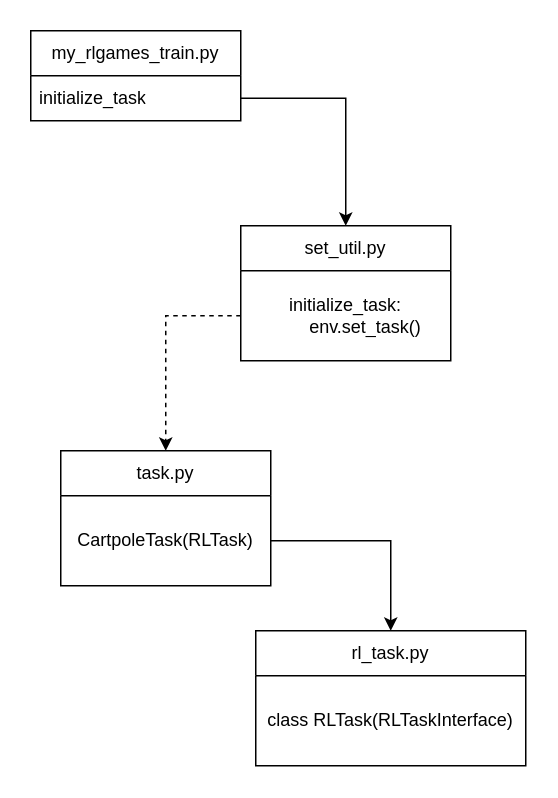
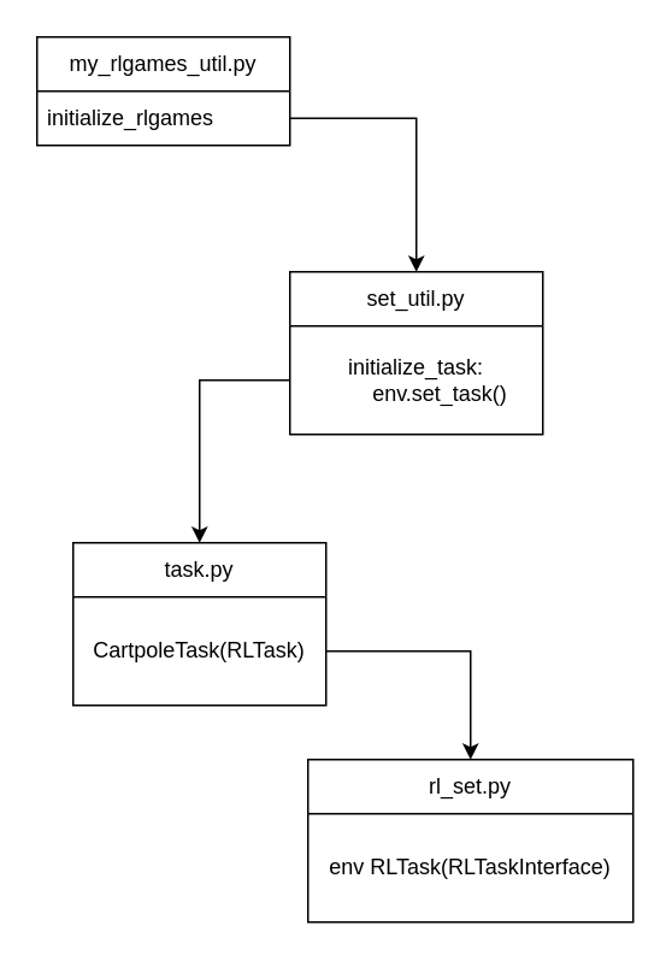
- <mxCell id="2" value="my_rlgames_train.py" style="swimlane;fontStyle=0;childLayout=stackLayout;horizontal=1;startSize=30;horizontalStack=0;resizeParent=1;resizeParentMax=0;resizeLast=0;collapsible=1;marginBottom=0;whiteSpace=wrap;html=1;" vertex="1" parent="1"><mxGeometry x="20" y="20" width="140" height="60" as="geometry" /></mxCell>
+ <mxCell id="2" value="my_rlgames_util.py" style="swimlane;fontStyle=0;childLayout=stackLayout;horizontal=1;startSize=30;horizontalStack=0;resizeParent=1;resizeParentMax=0;resizeLast=0;collapsible=1;marginBottom=0;whiteSpace=wrap;html=1;" vertex="1" parent="1"><mxGeometry x="20" y="20" width="140" height="60" as="geometry" /></mxCell>
- <mxCell id="3" value="initialize_task" style="text;strokeColor=none;fillColor=none;align=left;verticalAlign=middle;spacingLeft=4;spacingRight=4;overflow=hidden;points=[[0,0.5],[1,0.5]];portConstraint=eastwest;rotatable=0;whiteSpace=wrap;html=1;" vertex="1" parent="2"><mxGeometry y="30" width="140" height="30" as="geometry" /></mxCell>
+ <mxCell id="3" value="initialize_rlgames" style="text;strokeColor=none;fillColor=none;align=left;verticalAlign=middle;spacingLeft=4;spacingRight=4;overflow=hidden;points=[[0,0.5],[1,0.5]];portConstraint=eastwest;rotatable=0;whiteSpace=wrap;html=1;" vertex="1" parent="2"><mxGeometry y="30" width="140" height="30" as="geometry" /></mxCell>
- <mxCell id="9" style="edgeStyle=orthogonalEdgeStyle;rounded=0;orthogonalLoop=1;jettySize=auto;html=1;dashed=1;" edge="1" parent="1" source="5" target="7"><mxGeometry relative="1" as="geometry" /></mxCell>
+ <mxCell id="9" style="edgeStyle=orthogonalEdgeStyle;rounded=0;orthogonalLoop=1;jettySize=auto;html=1;" edge="1" parent="1" source="5" target="7"><mxGeometry relative="1" as="geometry" /></mxCell>
- <mxCell id="10" value="rl_task.py" style="swimlane;fontStyle=0;childLayout=stackLayout;horizontal=1;startSize=30;horizontalStack=0;resizeParent=1;resizeParentMax=0;resizeLast=0;collapsible=1;marginBottom=0;whiteSpace=wrap;html=1;" vertex="1" parent="1"><mxGeometry x="170" y="420" width="180" height="90" as="geometry" /></mxCell>
+ <mxCell id="10" value="rl_set.py" style="swimlane;fontStyle=0;childLayout=stackLayout;horizontal=1;startSize=30;horizontalStack=0;resizeParent=1;resizeParentMax=0;resizeLast=0;collapsible=1;marginBottom=0;whiteSpace=wrap;html=1;" vertex="1" parent="1"><mxGeometry x="170" y="420" width="180" height="90" as="geometry" /></mxCell>
- <mxCell id="11" value="class RLTask(RLTaskInterface)" style="text;strokeColor=none;fillColor=none;align=center;verticalAlign=middle;spacingLeft=4;spacingRight=4;overflow=hidden;points=[[0,0.5],[1,0.5]];portConstraint=eastwest;rotatable=0;whiteSpace=wrap;html=1;" vertex="1" parent="10"><mxGeometry y="30" width="180" height="60" as="geometry" /></mxCell>
+ <mxCell id="11" value="env RLTask(RLTaskInterface)" style="text;strokeColor=none;fillColor=none;align=center;verticalAlign=middle;spacingLeft=4;spacingRight=4;overflow=hidden;points=[[0,0.5],[1,0.5]];portConstraint=eastwest;rotatable=0;whiteSpace=wrap;html=1;" vertex="1" parent="10"><mxGeometry y="30" width="180" height="60" as="geometry" /></mxCell>
